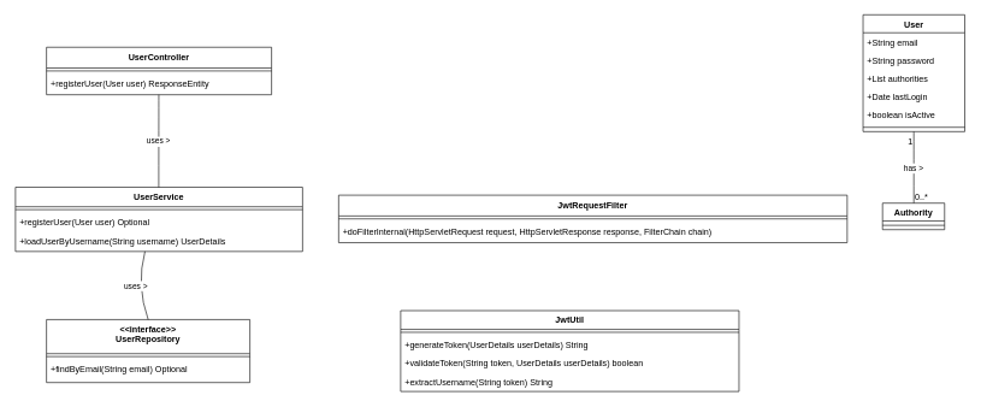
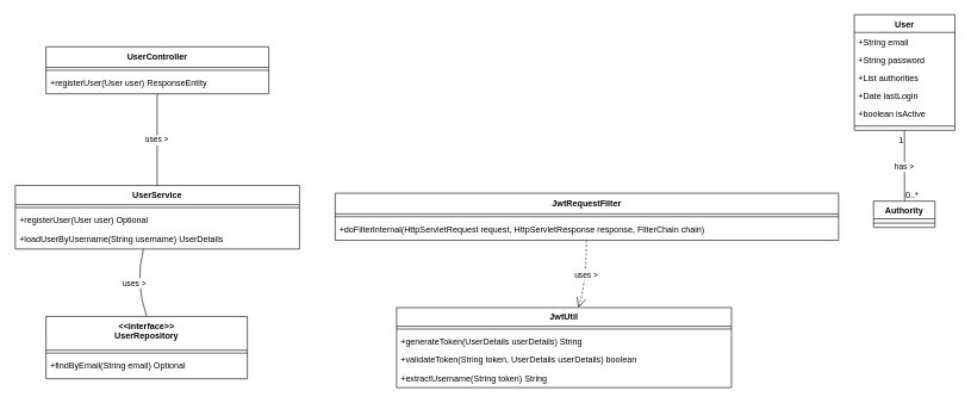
+ <mxCell id="34" value="uses &gt;" style="curved=1;dashed=1;startArrow=none;endArrow=open;endSize=12;exitX=0.499;exitY=0.997;entryX=0.543;entryY=-0.004;rounded=0;" edge="1" parent="1" source="21" target="16"><mxGeometry relative="1" as="geometry"><Array as="points"><mxPoint x="820" y="395" /></Array></mxGeometry></mxCell>
